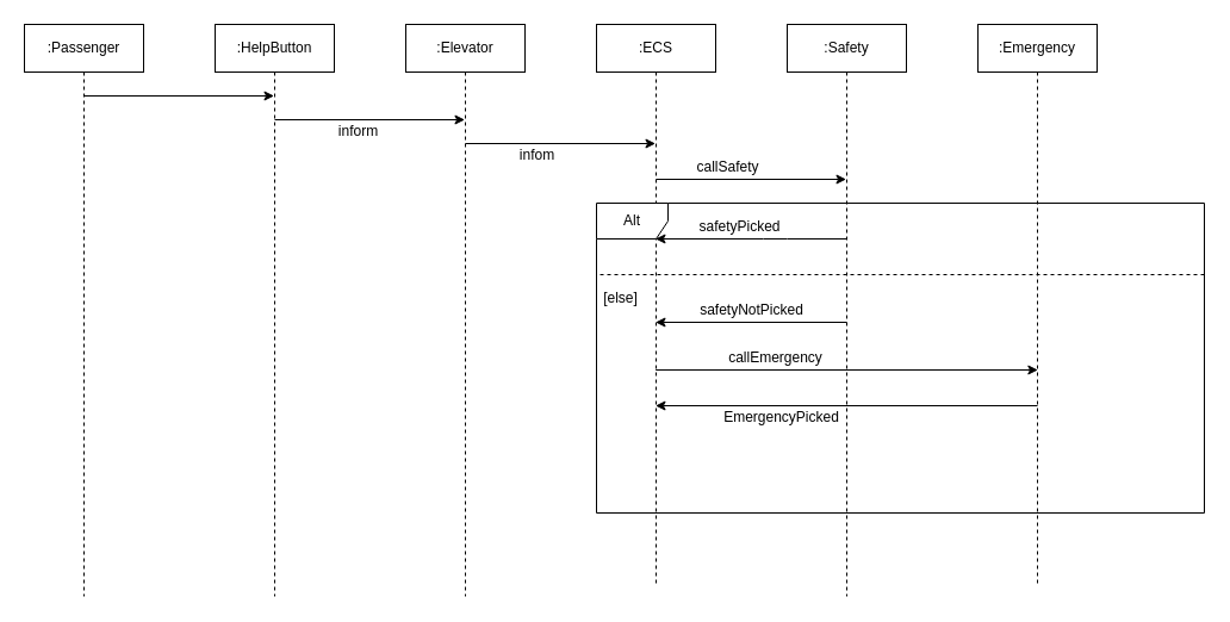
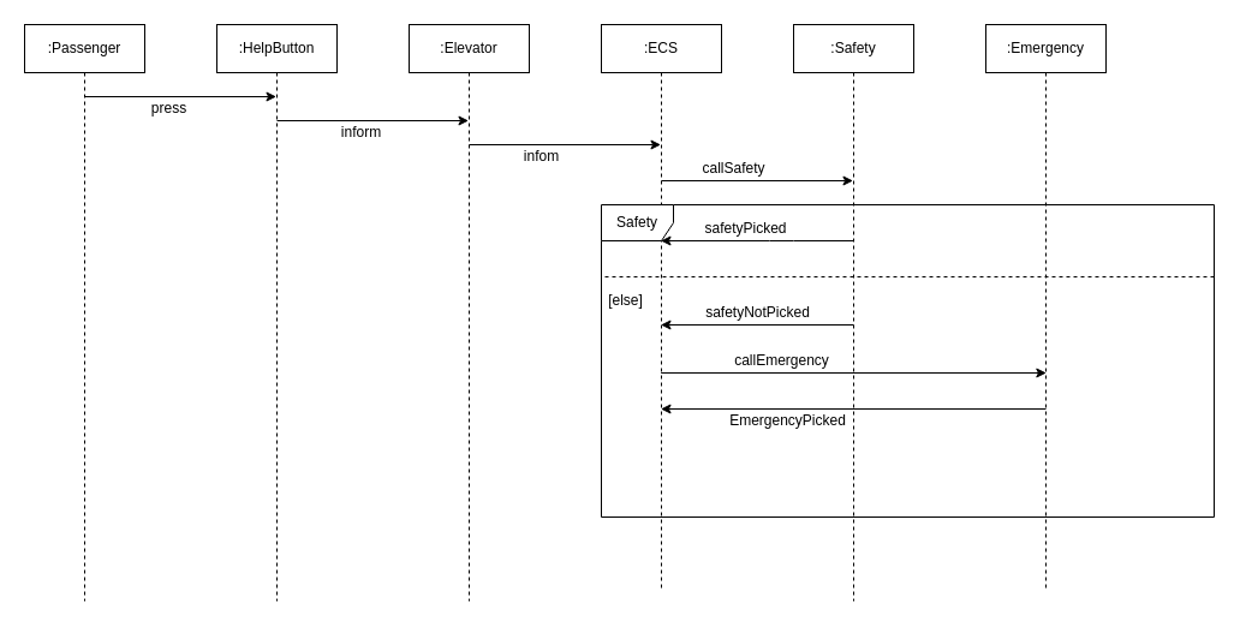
+ <mxCell id="16" value="press" style="text;html=1;align=center;verticalAlign=middle;resizable=0;points=[];autosize=1;" vertex="1" parent="1"><mxGeometry x="120" y="80" width="40" height="20" as="geometry" /></mxCell>
- <mxCell id="24" value="Alt" style="shape=umlFrame;whiteSpace=wrap;html=1;" vertex="1" parent="1"><mxGeometry x="500" y="170" width="510" height="260" as="geometry" /></mxCell>
+ <mxCell id="24" value="Safety" style="shape=umlFrame;whiteSpace=wrap;html=1;" vertex="1" parent="1"><mxGeometry x="500" y="170" width="510" height="260" as="geometry" /></mxCell>
